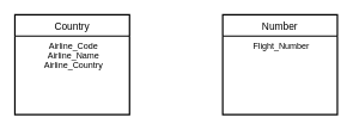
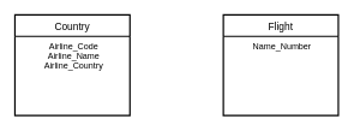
- <mxCell id="4" value="Number" style="swimlane;childLayout=stackLayout;horizontal=1;startSize=30;horizontalStack=0;rounded=1;fontSize=14;fontStyle=0;strokeWidth=2;resizeParent=0;resizeLast=1;shadow=0;dashed=0;align=center;arcSize=0;" vertex="1" parent="1"><mxGeometry x="310" y="20" width="160" height="140" as="geometry"><mxRectangle x="130" y="90" width="80" height="30" as="alternateBounds" /></mxGeometry></mxCell>
+ <mxCell id="4" value="Flight" style="swimlane;childLayout=stackLayout;horizontal=1;startSize=30;horizontalStack=0;rounded=1;fontSize=14;fontStyle=0;strokeWidth=2;resizeParent=0;resizeLast=1;shadow=0;dashed=0;align=center;arcSize=0;" vertex="1" parent="1"><mxGeometry x="310" y="20" width="160" height="140" as="geometry"><mxRectangle x="130" y="90" width="80" height="30" as="alternateBounds" /></mxGeometry></mxCell>
- <mxCell id="5" value="Flight_Number" style="align=center;strokeColor=none;fillColor=none;spacingLeft=4;fontSize=12;verticalAlign=top;resizable=0;rotatable=0;part=1;" vertex="1" parent="4"><mxGeometry y="30" width="160" height="110" as="geometry" /></mxCell>
+ <mxCell id="5" value="Name_Number" style="align=center;strokeColor=none;fillColor=none;spacingLeft=4;fontSize=12;verticalAlign=top;resizable=0;rotatable=0;part=1;" vertex="1" parent="4"><mxGeometry y="30" width="160" height="110" as="geometry" /></mxCell>
